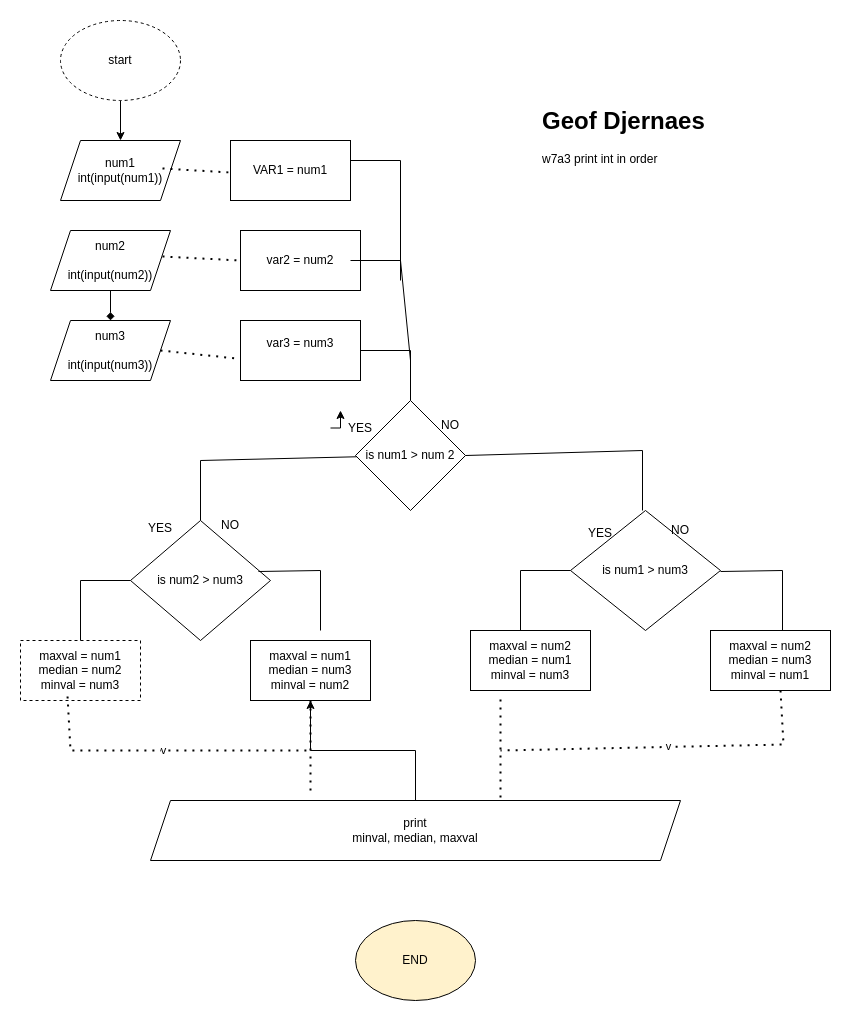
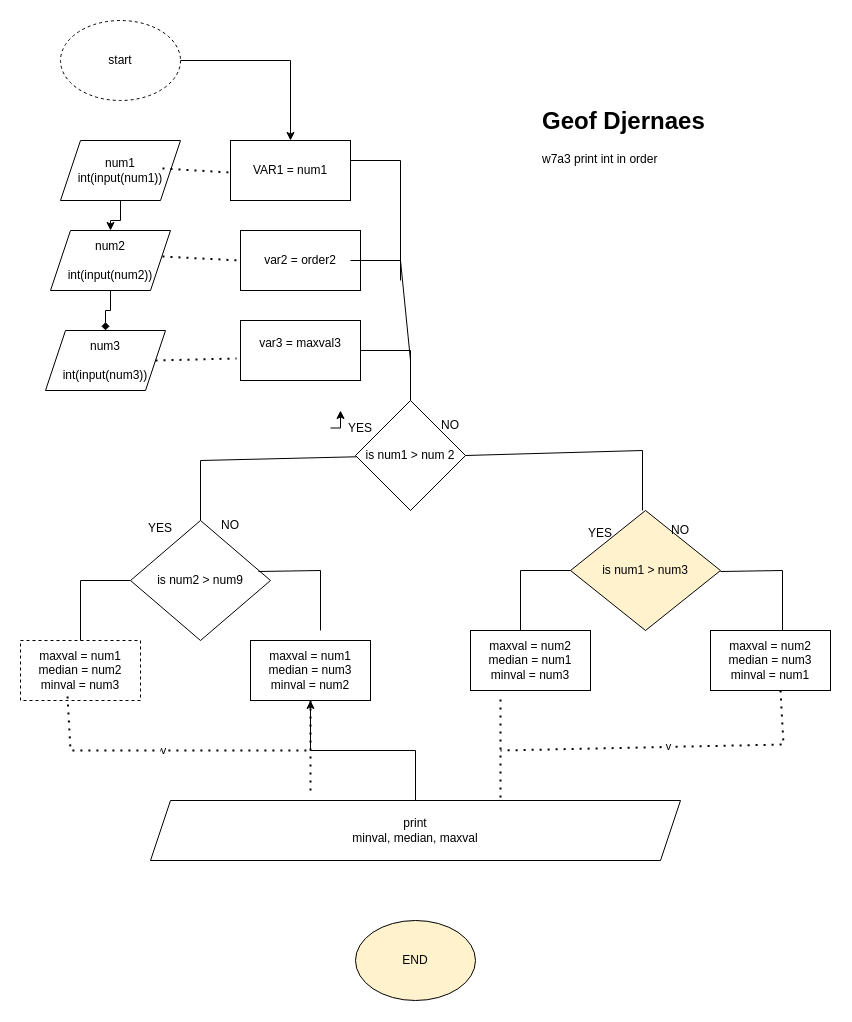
- <mxCell id="2" value="" style="edgeStyle=orthogonalEdgeStyle;rounded=0;orthogonalLoop=1;jettySize=auto;html=1;" edge="1" parent="1" source="3" target="8"><mxGeometry relative="1" as="geometry" /></mxCell>
+ <mxCell id="2" value="" style="edgeStyle=orthogonalEdgeStyle;rounded=0;orthogonalLoop=1;jettySize=auto;html=1;" edge="1" parent="1" source="3" target="11"><mxGeometry relative="1" as="geometry" /></mxCell>
+ <mxCell id="7" value="" style="edgeStyle=orthogonalEdgeStyle;rounded=0;orthogonalLoop=1;jettySize=auto;html=1;" edge="1" parent="1" source="8" target="6"><mxGeometry relative="1" as="geometry" /></mxCell>
- <mxCell id="10" value="var2 = num2" style="rounded=0;whiteSpace=wrap;html=1;" vertex="1" parent="1"><mxGeometry x="240" y="230" width="120" height="60" as="geometry" /></mxCell>
+ <mxCell id="10" value="var2 = order2" style="rounded=0;whiteSpace=wrap;html=1;" vertex="1" parent="1"><mxGeometry x="240" y="230" width="120" height="60" as="geometry" /></mxCell>
- <mxCell id="4" value="num3&lt;div&gt;&lt;br&gt;&lt;/div&gt;&lt;div&gt;int(input(num3))&lt;/div&gt;" style="shape=parallelogram;perimeter=parallelogramPerimeter;whiteSpace=wrap;html=1;fixedSize=1;" vertex="1" parent="1"><mxGeometry x="50" y="320" width="120" height="60" as="geometry" /></mxCell>
+ <mxCell id="4" value="num3&lt;div&gt;&lt;br&gt;&lt;/div&gt;&lt;div&gt;int(input(num3))&lt;/div&gt;" style="shape=parallelogram;perimeter=parallelogramPerimeter;whiteSpace=wrap;html=1;fixedSize=1;" vertex="1" parent="1"><mxGeometry x="45" y="330" width="120" height="60" as="geometry" /></mxCell>
- <mxCell id="9" value="var3 = num3&lt;div&gt;&lt;br&gt;&lt;/div&gt;" style="rounded=0;whiteSpace=wrap;html=1;" vertex="1" parent="1"><mxGeometry x="240" y="320" width="120" height="60" as="geometry" /></mxCell>
+ <mxCell id="9" value="var3 = maxval3&lt;div&gt;&lt;br&gt;&lt;/div&gt;" style="rounded=0;whiteSpace=wrap;html=1;" vertex="1" parent="1"><mxGeometry x="240" y="320" width="120" height="60" as="geometry" /></mxCell>
- <mxCell id="17" value="is num1 &amp;gt; num3" style="rhombus;whiteSpace=wrap;html=1;" vertex="1" parent="1"><mxGeometry x="570" y="510" width="150" height="120" as="geometry" /></mxCell>
+ <mxCell id="17" value="is num1 &amp;gt; num3" style="rhombus;whiteSpace=wrap;html=1;fillColor=#fff2cc;" vertex="1" parent="1"><mxGeometry x="570" y="510" width="150" height="120" as="geometry" /></mxCell>
- <mxCell id="16" value="is num2 &amp;gt; num3" style="rhombus;whiteSpace=wrap;html=1;" vertex="1" parent="1"><mxGeometry x="130" y="520" width="140" height="120" as="geometry" /></mxCell>
+ <mxCell id="16" value="is num2 &amp;gt; num9" style="rhombus;whiteSpace=wrap;html=1;" vertex="1" parent="1"><mxGeometry x="130" y="520" width="140" height="120" as="geometry" /></mxCell>
